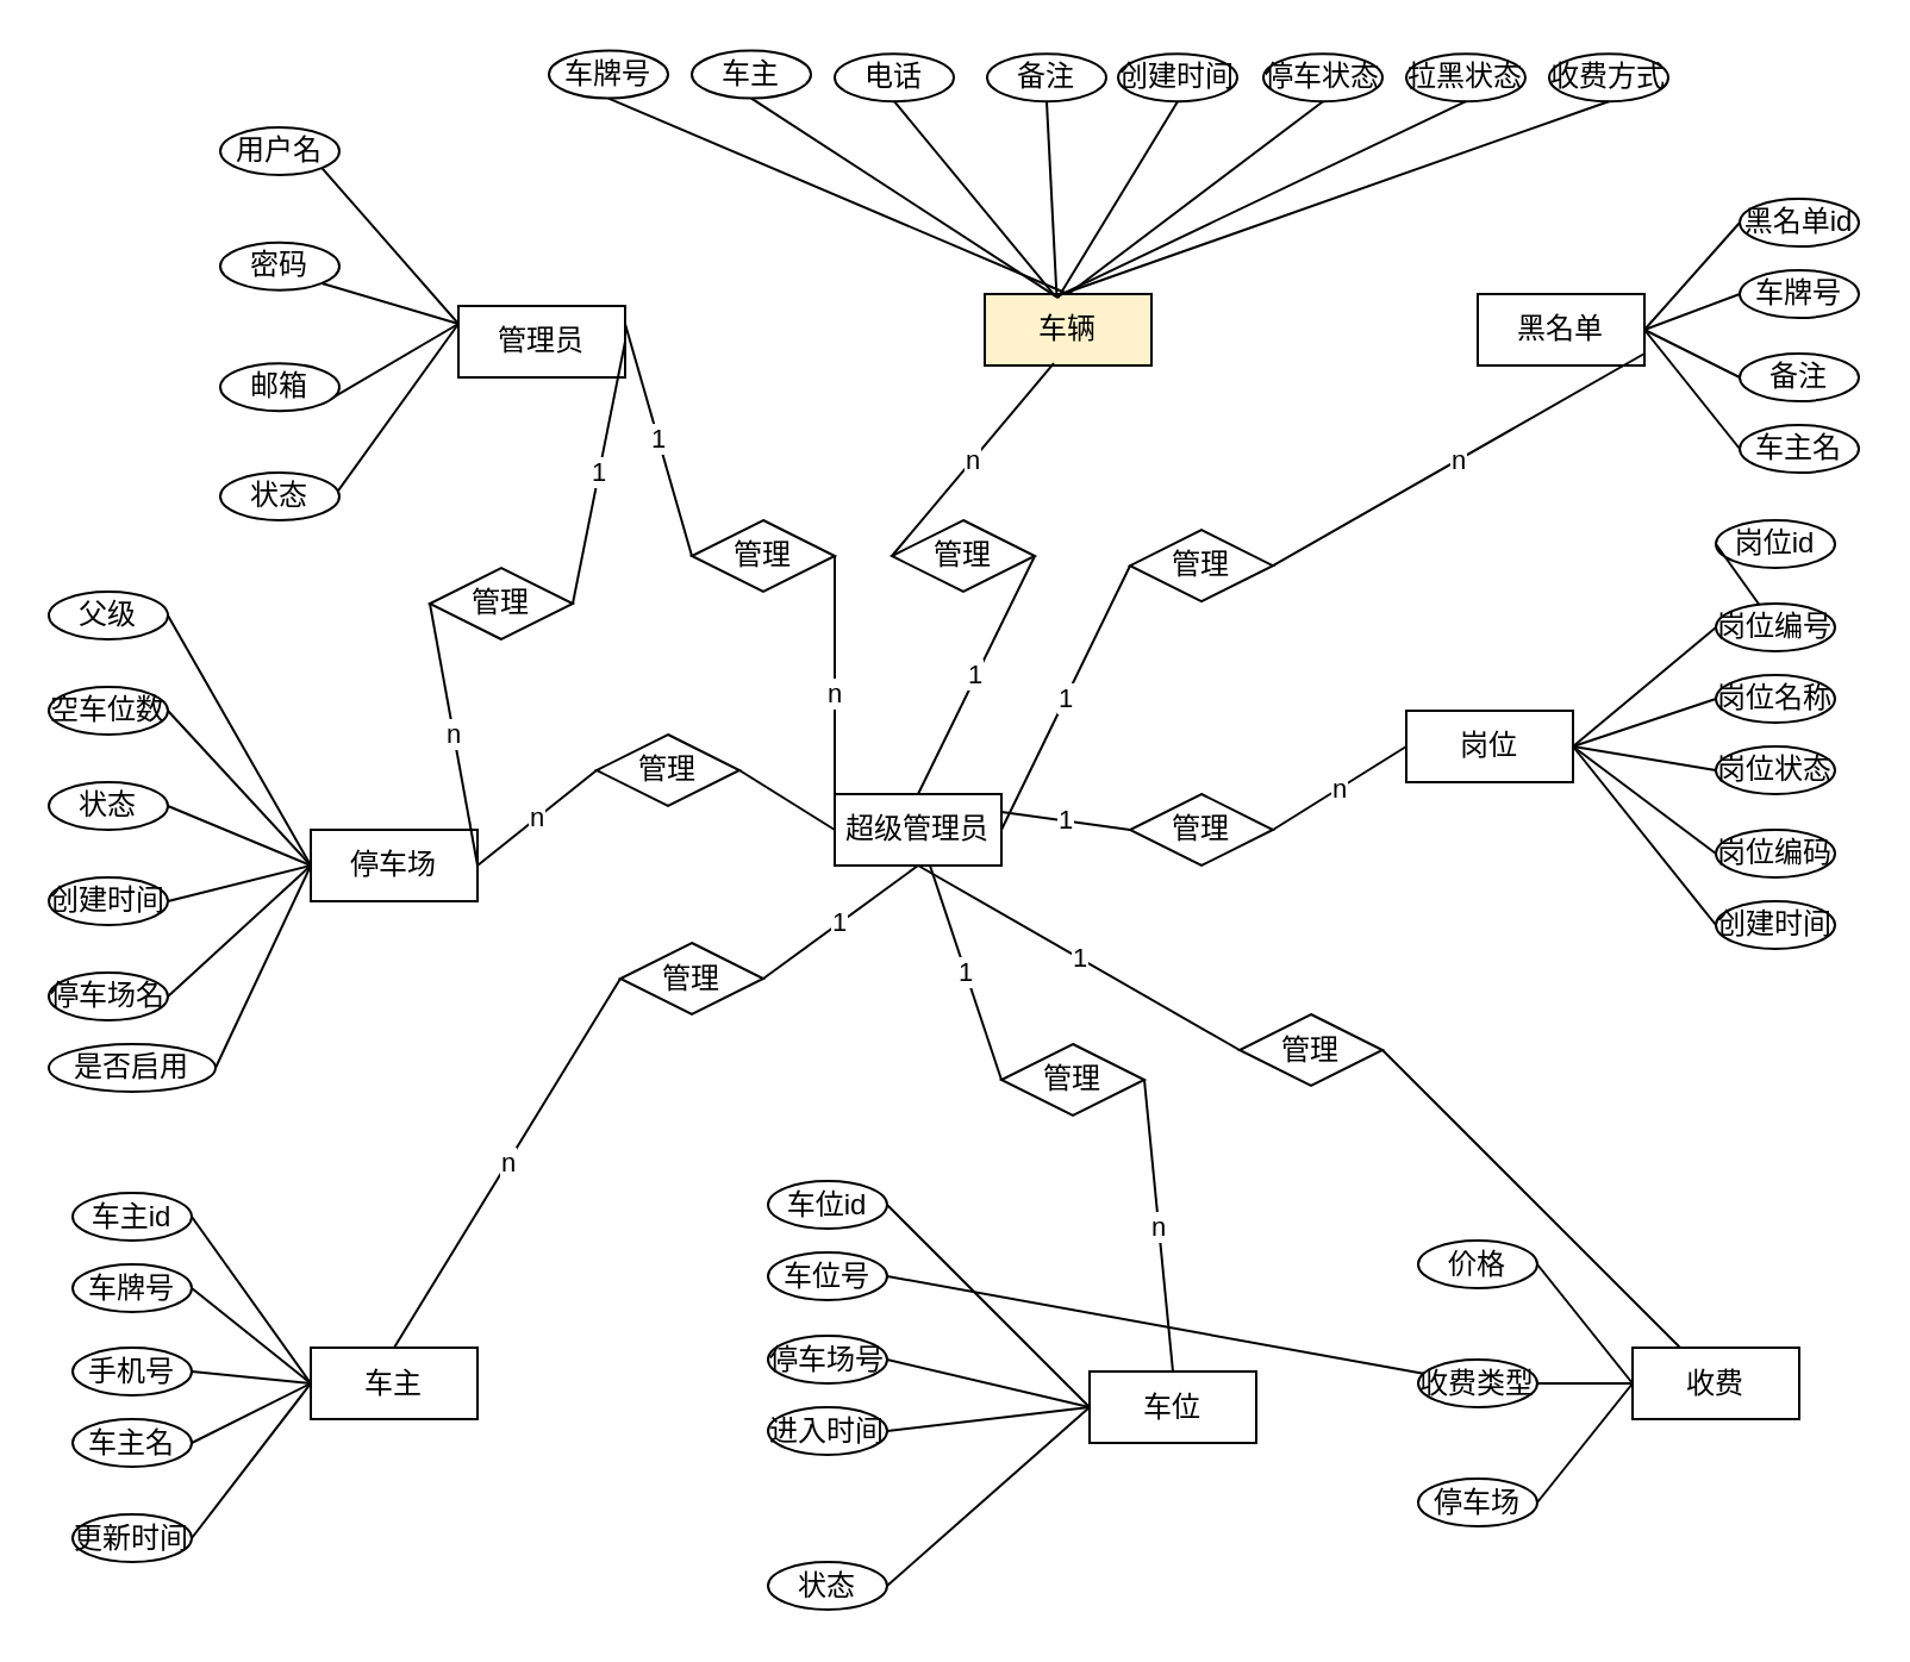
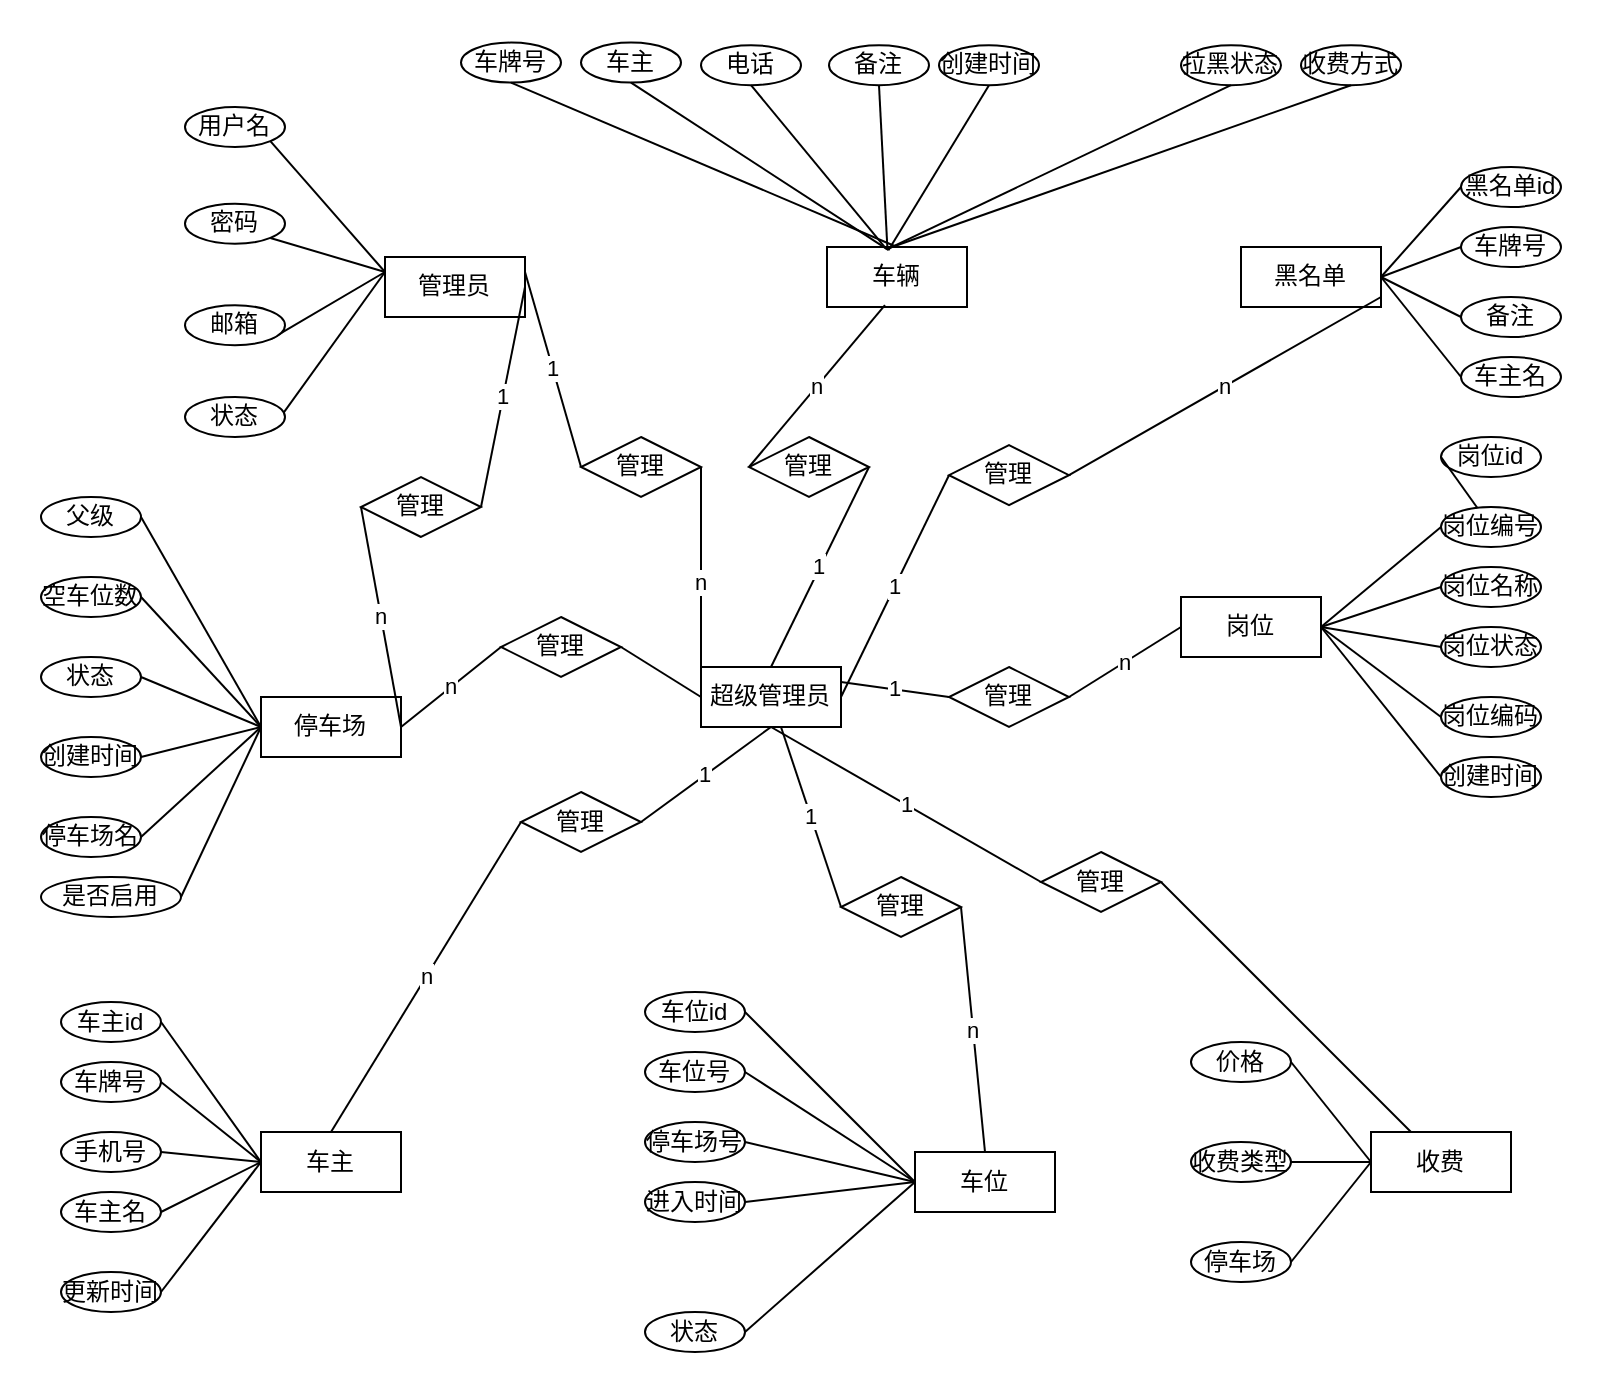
- <mxCell id="78" value="停车状态" style="ellipse;whiteSpace=wrap;html=1;" parent="1" vertex="1"><mxGeometry x="530" y="22.1" width="50" height="20" as="geometry" /></mxCell>
- <mxCell id="79" value="" style="endArrow=none;html=1;rounded=0;exitX=0.5;exitY=1;exitDx=0;exitDy=0;entryX=0.5;entryY=0;entryDx=0;entryDy=0;" parent="1" source="78" target="3" edge="1"><mxGeometry width="50" height="50" relative="1" as="geometry"><mxPoint x="740" y="2.1" as="sourcePoint" /><mxPoint x="560.24" y="104.29" as="targetPoint" /></mxGeometry></mxCell>
- <mxCell id="3" value="车辆" style="rounded=0;whiteSpace=wrap;html=1;fillColor=#fff2cc;" parent="1" vertex="1"><mxGeometry x="413" y="123" width="70" height="30" as="geometry" /></mxCell>
+ <mxCell id="3" value="车辆" style="rounded=0;whiteSpace=wrap;html=1;" parent="1" vertex="1"><mxGeometry x="413" y="123" width="70" height="30" as="geometry" /></mxCell>
- <mxCell id="40" value="" style="endArrow=none;html=1;rounded=0;exitX=1;exitY=0.5;exitDx=0;exitDy=0;" parent="1" source="39" target="10" edge="1"><mxGeometry width="50" height="50" relative="1" as="geometry"><mxPoint x="552" y="580.5" as="sourcePoint" /><mxPoint x="442" y="635.5" as="targetPoint" /></mxGeometry></mxCell>
+ <mxCell id="40" value="" style="endArrow=none;html=1;rounded=0;exitX=1;exitY=0.5;exitDx=0;exitDy=0;entryX=0;entryY=0.5;entryDx=0;entryDy=0;" parent="1" source="39" target="38" edge="1"><mxGeometry width="50" height="50" relative="1" as="geometry"><mxPoint x="552" y="580.5" as="sourcePoint" /><mxPoint x="442" y="635.5" as="targetPoint" /></mxGeometry></mxCell>
